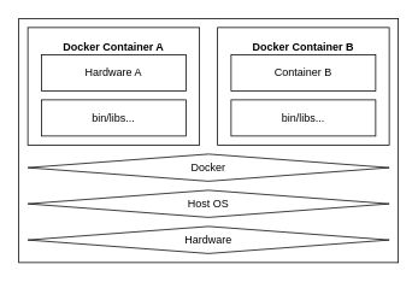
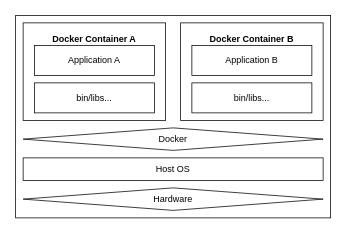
- <mxCell id="8" value="Hardware A" style="rounded=0;whiteSpace=wrap;html=1;" parent="1" vertex="1"><mxGeometry x="45" y="60" width="160" height="40" as="geometry" /></mxCell>
+ <mxCell id="8" value="Application A" style="rounded=0;whiteSpace=wrap;html=1;" parent="1" vertex="1"><mxGeometry x="45" y="60" width="160" height="40" as="geometry" /></mxCell>
- <mxCell id="10" value="Container B" style="rounded=0;whiteSpace=wrap;html=1;" parent="1" vertex="1"><mxGeometry x="255" y="60" width="160" height="40" as="geometry" /></mxCell>
+ <mxCell id="10" value="Application B" style="rounded=0;whiteSpace=wrap;html=1;" parent="1" vertex="1"><mxGeometry x="255" y="60" width="160" height="40" as="geometry" /></mxCell>
- <mxCell id="6" value="Host OS" style="rhombus;whiteSpace=wrap;html=1;" parent="1" vertex="1"><mxGeometry x="30" y="210" width="400" height="30" as="geometry" /></mxCell>
+ <mxCell id="6" value="Host OS" style="rounded=0;whiteSpace=wrap;html=1;" parent="1" vertex="1"><mxGeometry x="30" y="210" width="400" height="30" as="geometry" /></mxCell>
